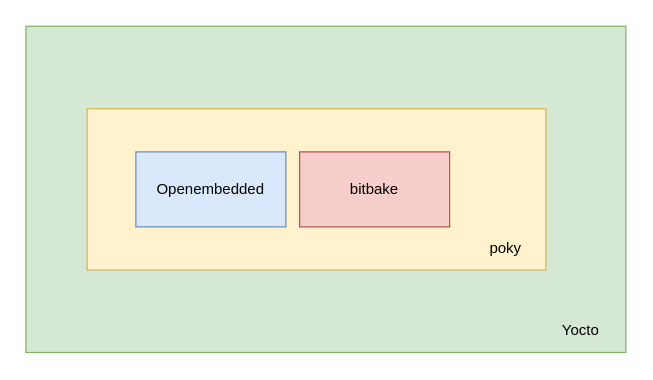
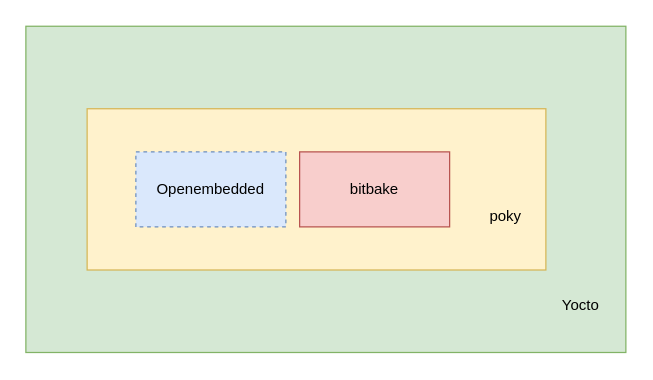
- <mxCell id="4" value="Openembedded" style="rounded=0;whiteSpace=wrap;html=1;fillColor=#dae8fc;strokeColor=#6c8ebf;" vertex="1" parent="1"><mxGeometry x="108" y="121" width="120" height="60" as="geometry" /></mxCell>
+ <mxCell id="4" value="Openembedded" style="rounded=0;whiteSpace=wrap;html=1;fillColor=#dae8fc;strokeColor=#6c8ebf;dashed=1;" vertex="1" parent="1"><mxGeometry x="108" y="121" width="120" height="60" as="geometry" /></mxCell>
- <mxCell id="6" value="poky" style="text;html=1;strokeColor=none;fillColor=none;align=center;verticalAlign=middle;whiteSpace=wrap;rounded=0;" vertex="1" parent="1"><mxGeometry x="374" y="183" width="60" height="30" as="geometry" /></mxCell>
+ <mxCell id="6" value="poky" style="text;html=1;strokeColor=none;fillColor=none;align=center;verticalAlign=middle;whiteSpace=wrap;rounded=0;" vertex="1" parent="1"><mxGeometry x="374" y="158" width="60" height="30" as="geometry" /></mxCell>
- <mxCell id="7" value="Yocto" style="text;html=1;strokeColor=none;fillColor=none;align=center;verticalAlign=middle;whiteSpace=wrap;rounded=0;" vertex="1" parent="1"><mxGeometry x="434" y="249" width="60" height="30" as="geometry" /></mxCell>
+ <mxCell id="7" value="Yocto" style="text;html=1;strokeColor=none;fillColor=none;align=center;verticalAlign=middle;whiteSpace=wrap;rounded=0;" vertex="1" parent="1"><mxGeometry x="434" y="229" width="60" height="30" as="geometry" /></mxCell>
